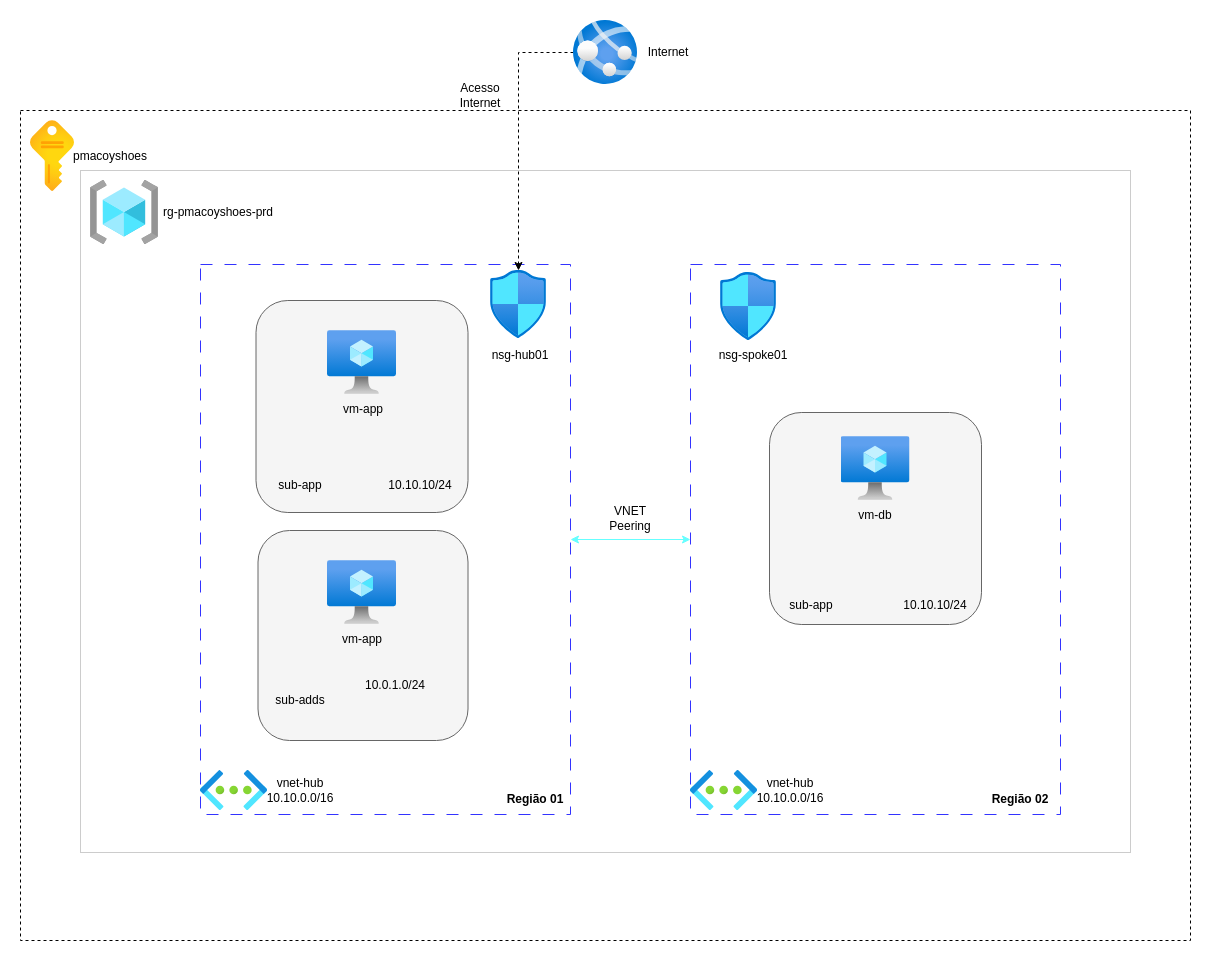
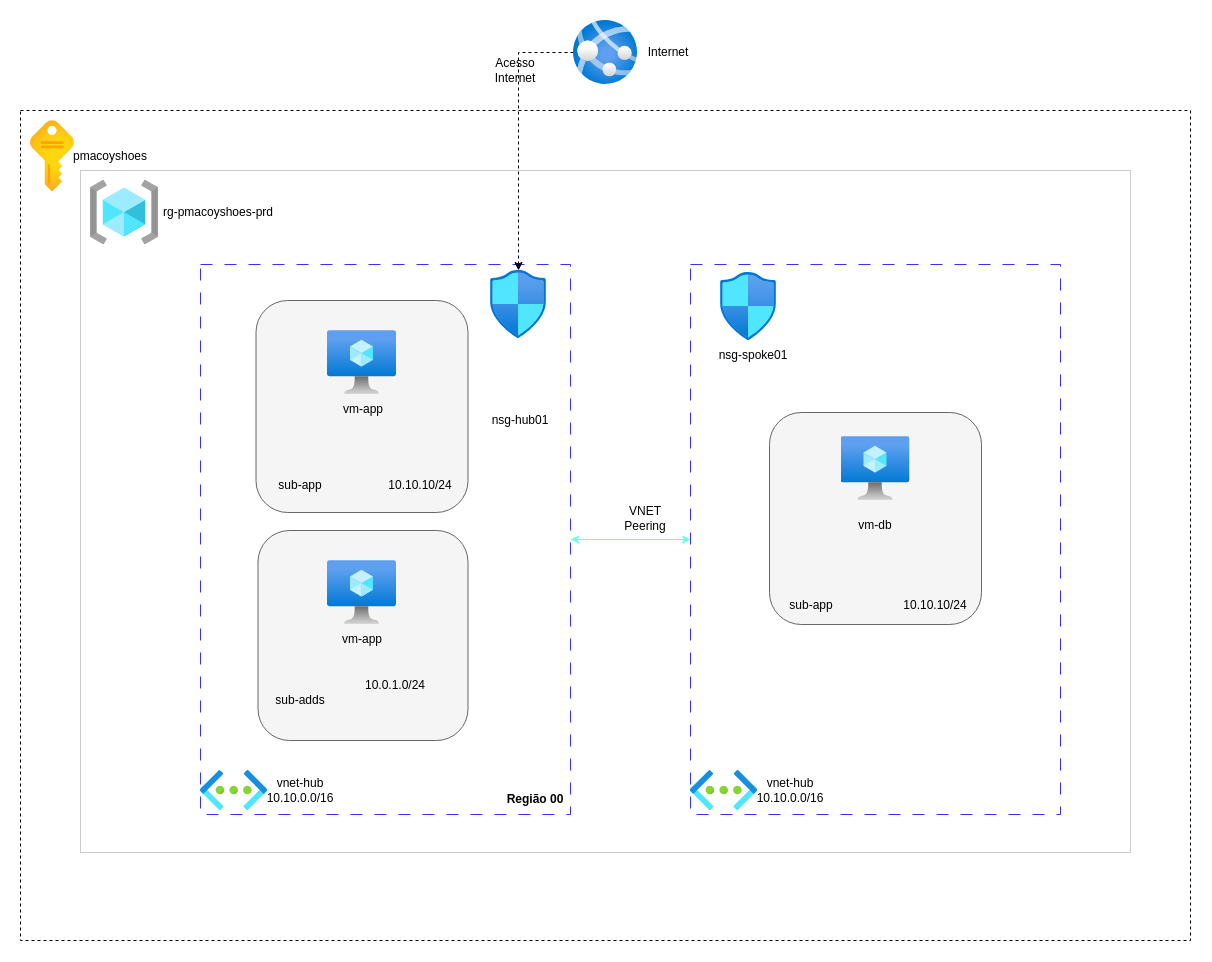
- <mxCell id="39" value="Acesso Internet" style="text;html=1;strokeColor=none;fillColor=none;align=center;verticalAlign=middle;whiteSpace=wrap;rounded=0;" vertex="1" parent="1"><mxGeometry x="440" y="80" width="80" height="30" as="geometry" /></mxCell>
+ <mxCell id="39" value="Acesso Internet" style="text;html=1;strokeColor=none;fillColor=none;align=center;verticalAlign=middle;whiteSpace=wrap;rounded=0;" vertex="1" parent="1"><mxGeometry x="475" y="55" width="80" height="30" as="geometry" /></mxCell>
- <mxCell id="6" value="nsg-hub01" style="text;html=1;strokeColor=none;fillColor=none;align=center;verticalAlign=middle;whiteSpace=wrap;rounded=0;" parent="1" vertex="1"><mxGeometry x="490" y="340" width="60" height="30" as="geometry" /></mxCell>
+ <mxCell id="6" value="nsg-hub01" style="text;html=1;strokeColor=none;fillColor=none;align=center;verticalAlign=middle;whiteSpace=wrap;rounded=0;" parent="1" vertex="1"><mxGeometry x="490" y="405" width="60" height="30" as="geometry" /></mxCell>
- <mxCell id="25" value="vm-db" style="text;html=1;strokeColor=none;fillColor=none;align=center;verticalAlign=middle;whiteSpace=wrap;rounded=0;" vertex="1" parent="1"><mxGeometry x="845" y="500" width="60" height="30" as="geometry" /></mxCell>
+ <mxCell id="25" value="vm-db" style="text;html=1;strokeColor=none;fillColor=none;align=center;verticalAlign=middle;whiteSpace=wrap;rounded=0;" vertex="1" parent="1"><mxGeometry x="845" y="510" width="60" height="30" as="geometry" /></mxCell>
- <mxCell id="36" value="VNET Peering" style="text;html=1;strokeColor=none;fillColor=none;align=center;verticalAlign=middle;whiteSpace=wrap;rounded=0;" vertex="1" parent="1"><mxGeometry x="600" y="503" width="60" height="30" as="geometry" /></mxCell>
+ <mxCell id="36" value="VNET Peering" style="text;html=1;strokeColor=none;fillColor=none;align=center;verticalAlign=middle;whiteSpace=wrap;rounded=0;" vertex="1" parent="1"><mxGeometry x="615" y="503" width="60" height="30" as="geometry" /></mxCell>
- <mxCell id="30" value="&lt;b&gt;Região 01&lt;/b&gt;" style="text;html=1;strokeColor=none;fillColor=none;align=center;verticalAlign=middle;whiteSpace=wrap;rounded=0;" vertex="1" parent="1"><mxGeometry x="505" y="784" width="60" height="30" as="geometry" /></mxCell>
+ <mxCell id="30" value="&lt;b&gt;Região 00&lt;/b&gt;" style="text;html=1;strokeColor=none;fillColor=none;align=center;verticalAlign=middle;whiteSpace=wrap;rounded=0;" vertex="1" parent="1"><mxGeometry x="505" y="784" width="60" height="30" as="geometry" /></mxCell>
- <mxCell id="31" value="&lt;b&gt;Região 02&lt;br&gt;&lt;/b&gt;" style="text;html=1;strokeColor=none;fillColor=none;align=center;verticalAlign=middle;whiteSpace=wrap;rounded=0;" vertex="1" parent="1"><mxGeometry x="990" y="784" width="60" height="30" as="geometry" /></mxCell>
